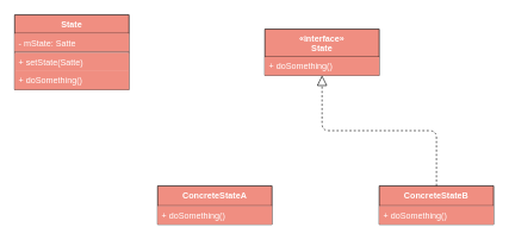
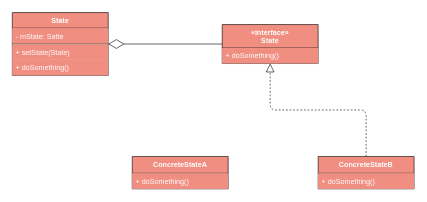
+ <mxCell id="14" value="" style="endArrow=diamondThin;endFill=0;endSize=24;html=1;fontColor=#FFFFFF;entryX=1;entryY=0.5;entryDx=0;entryDy=0;exitX=0;exitY=0.5;exitDx=0;exitDy=0;" edge="1" parent="1" source="2" target="9"><mxGeometry width="160" relative="1" as="geometry"><mxPoint x="0" y="290" as="sourcePoint" /><mxPoint x="160" y="290" as="targetPoint" /></mxGeometry></mxCell>
- <mxCell id="12" value="+ setState(Satte)" style="text;strokeColor=none;fillColor=#F08E81;align=left;verticalAlign=top;spacingLeft=4;spacingRight=4;overflow=hidden;rotatable=0;points=[[0,0.5],[1,0.5]];portConstraint=eastwest;fontColor=#FFFFFF;" vertex="1" parent="9"><mxGeometry y="53" width="160" height="26" as="geometry" /></mxCell>
+ <mxCell id="12" value="+ setState(State)" style="text;strokeColor=none;fillColor=#F08E81;align=left;verticalAlign=top;spacingLeft=4;spacingRight=4;overflow=hidden;rotatable=0;points=[[0,0.5],[1,0.5]];portConstraint=eastwest;fontColor=#FFFFFF;" vertex="1" parent="9"><mxGeometry y="53" width="160" height="26" as="geometry" /></mxCell>
